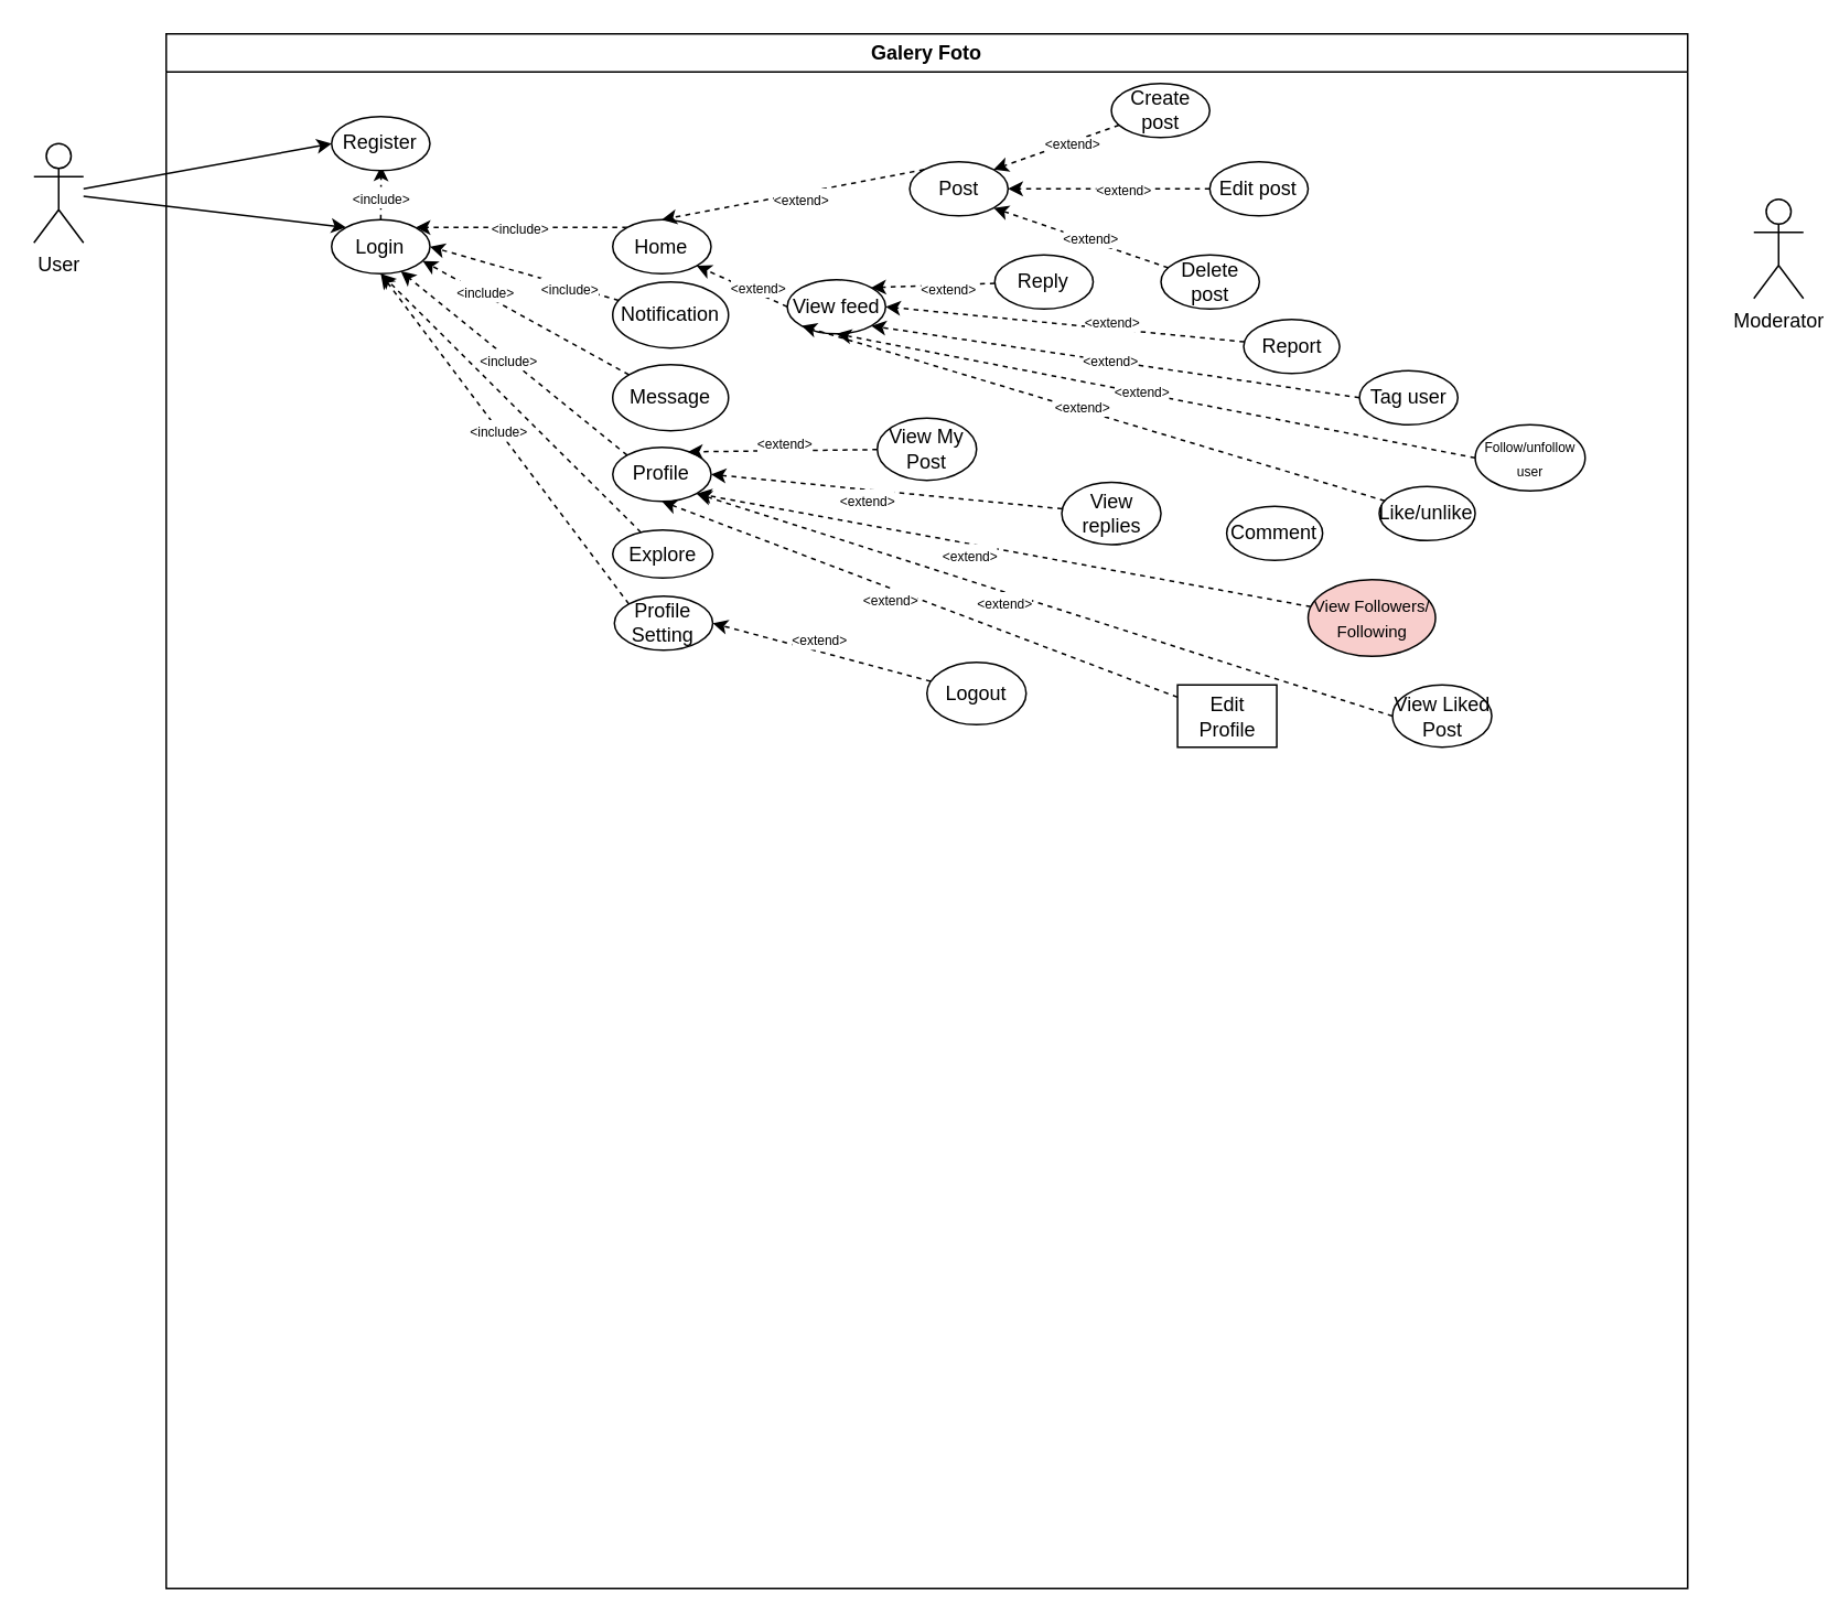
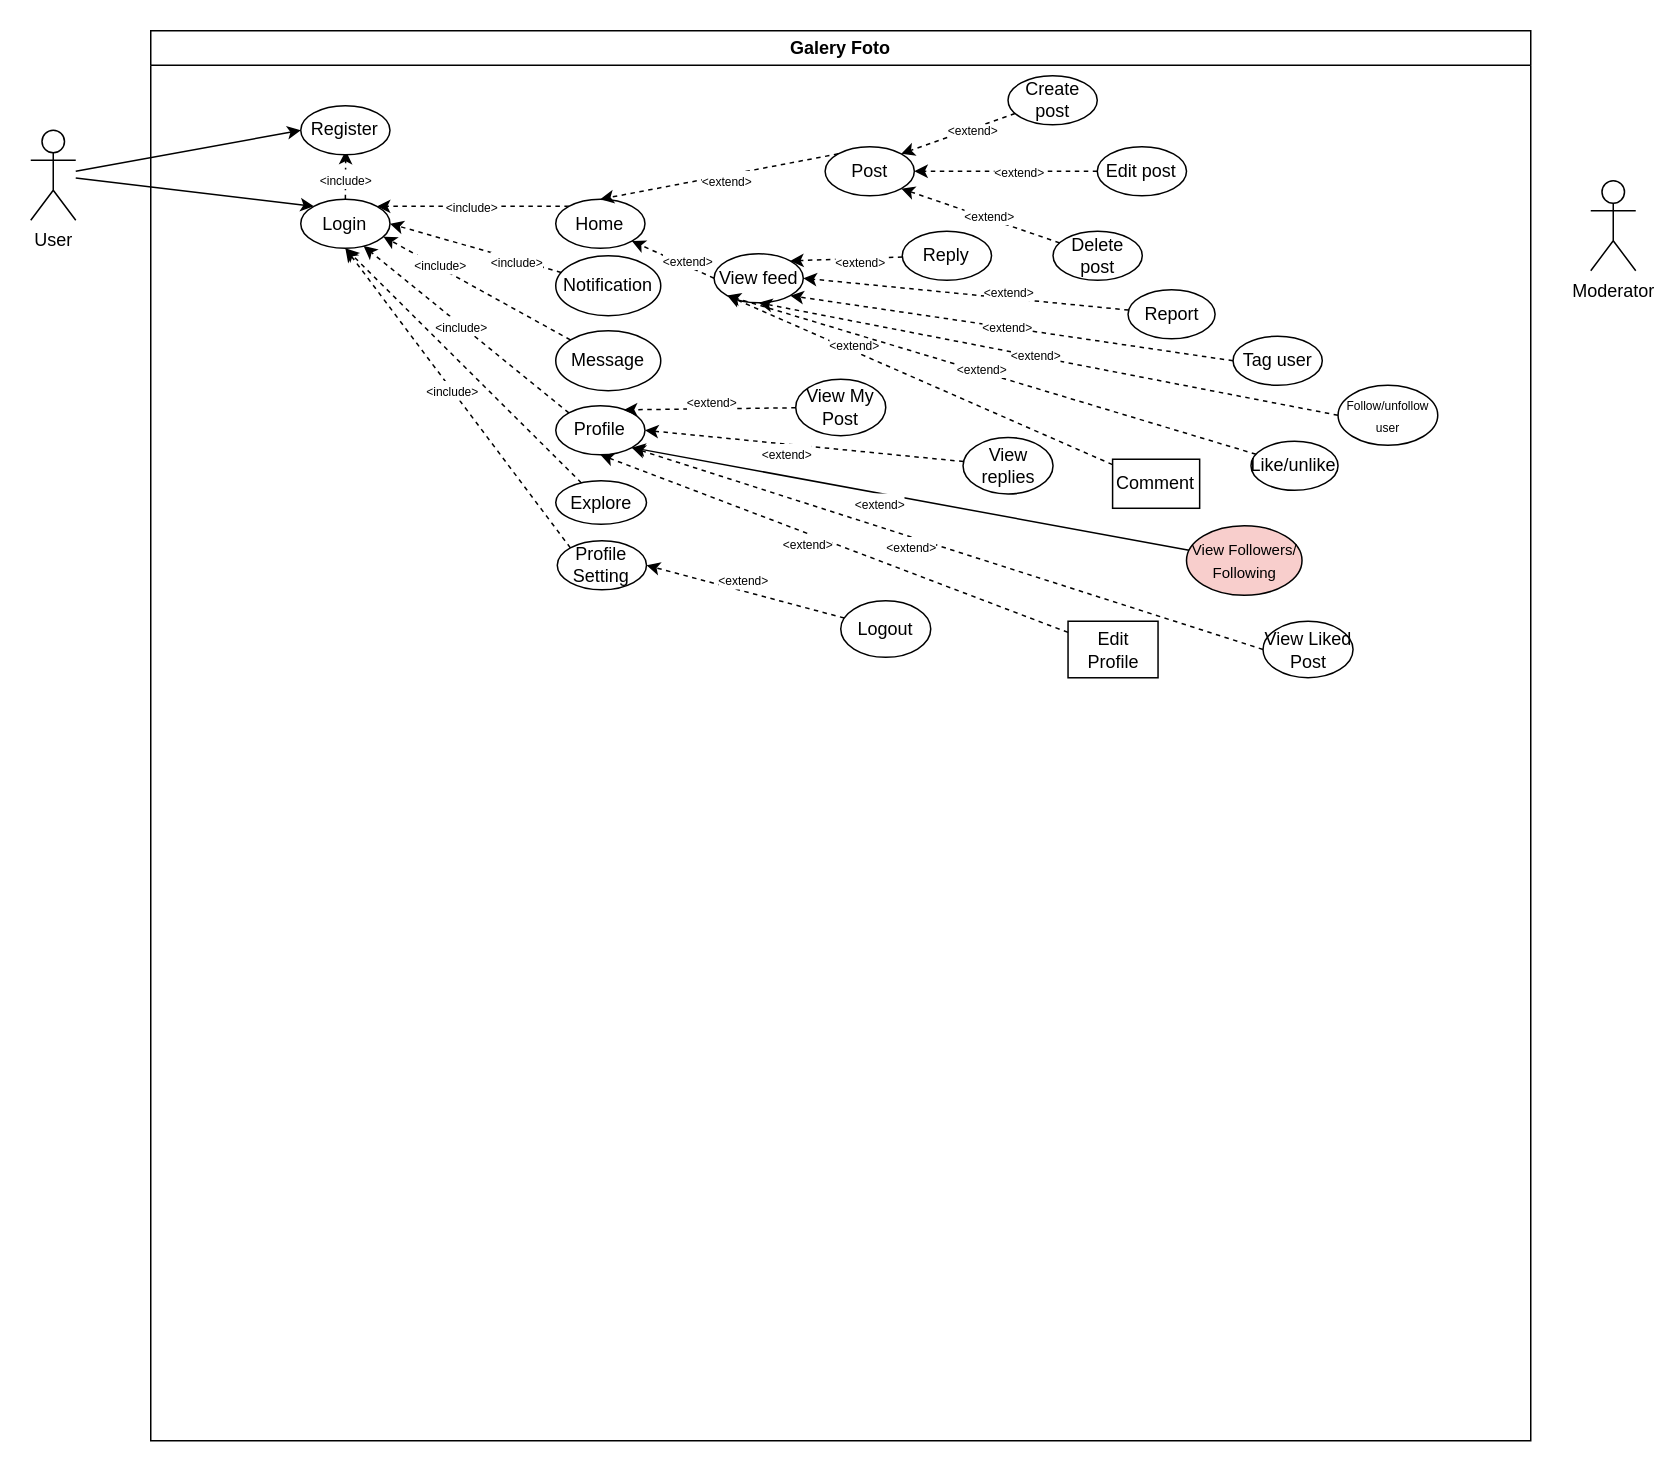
+ <mxCell id="26" style="rounded=0;orthogonalLoop=1;jettySize=auto;html=1;entryX=0;entryY=1;entryDx=0;entryDy=0;dashed=1;" parent="13" source="25" target="28" edge="1"><mxGeometry relative="1" as="geometry"><mxPoint x="316.997" y="339.0" as="targetPoint" /></mxGeometry></mxCell>
+ <mxCell id="27" value="&lt;font style=&quot;font-size: 8px;&quot;&gt;&amp;lt;extend&amp;gt;&lt;/font&gt;" style="edgeLabel;html=1;align=center;verticalAlign=middle;resizable=0;points=[];" parent="26" vertex="1" connectable="0"><mxGeometry x="0.108" y="1" relative="1" as="geometry"><mxPoint x="-30" y="-19" as="offset" /></mxGeometry></mxCell>
- <mxCell id="25" value="Comment" style="ellipse;whiteSpace=wrap;html=1;" parent="13" vertex="1"><mxGeometry x="269.7" y="255.66" width="58.042" height="32.692" as="geometry" /></mxCell>
+ <mxCell id="25" value="Comment" style="whiteSpace=wrap;html=1;rounded=0;" parent="13" vertex="1"><mxGeometry x="269.7" y="255.66" width="58.042" height="32.692" as="geometry" /></mxCell>
- <mxCell id="75" style="rounded=0;orthogonalLoop=1;jettySize=auto;html=1;entryX=1;entryY=1;entryDx=0;entryDy=0;dashed=1;" parent="1" source="45" target="62" edge="1"><mxGeometry relative="1" as="geometry"><mxPoint x="542" y="375" as="targetPoint" /></mxGeometry></mxCell>
+ <mxCell id="75" style="rounded=0;orthogonalLoop=1;jettySize=auto;html=1;entryX=1;entryY=1;entryDx=0;entryDy=0;dashed=0;" parent="1" source="45" target="62" edge="1"><mxGeometry relative="1" as="geometry"><mxPoint x="542" y="375" as="targetPoint" /></mxGeometry></mxCell>
